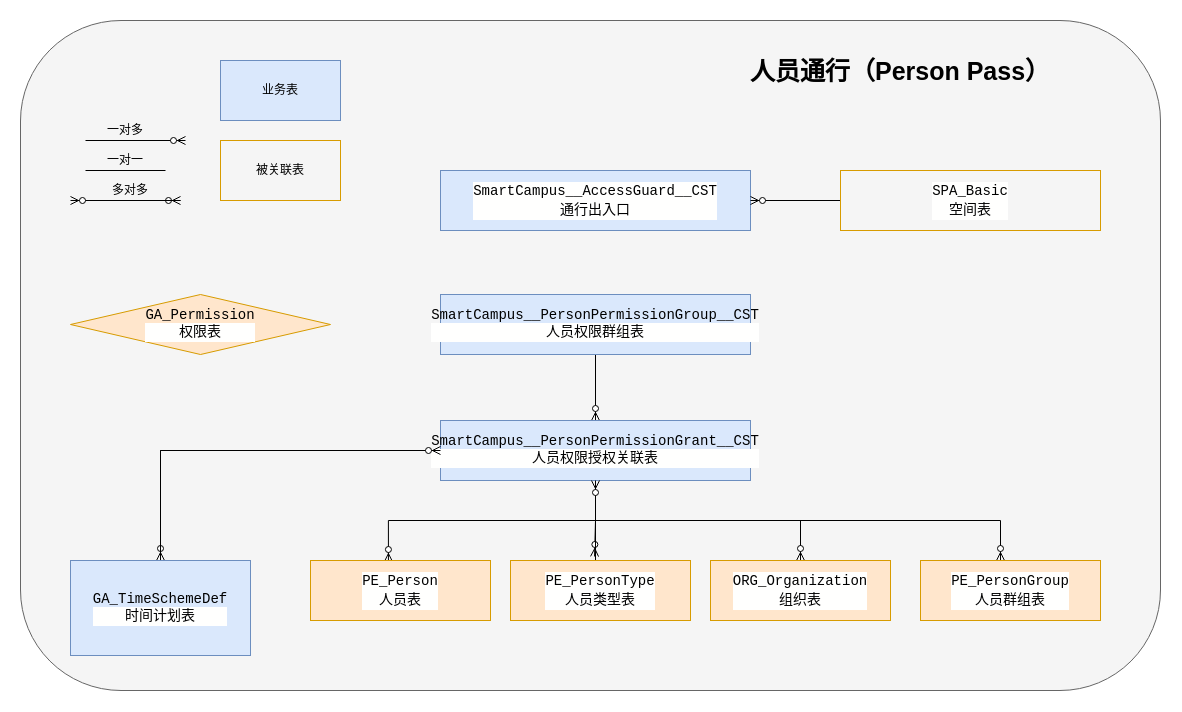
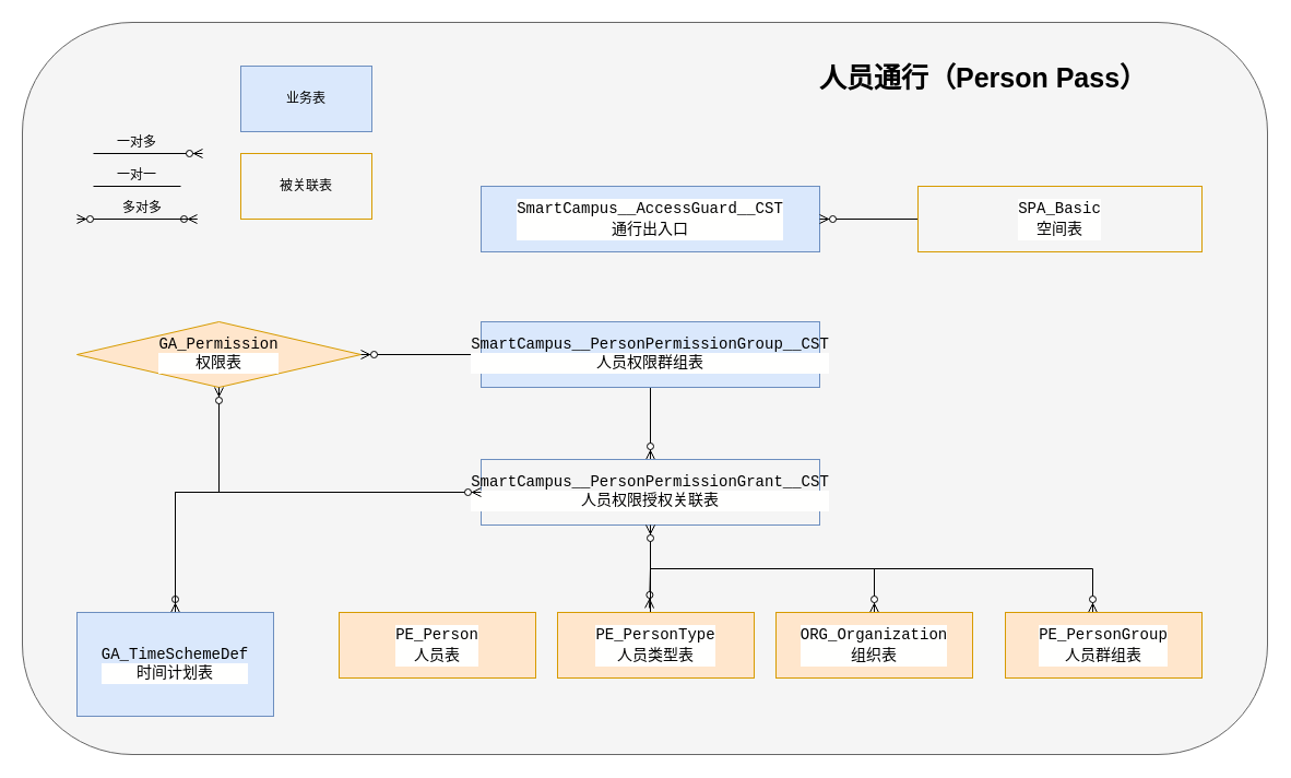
+ <mxCell id="14" style="edgeStyle=orthogonalEdgeStyle;rounded=0;orthogonalLoop=1;jettySize=auto;html=1;entryX=1;entryY=0.5;entryDx=0;entryDy=0;endArrow=ERzeroToMany;endFill=1;" edge="1" parent="1" source="16" target="13"><mxGeometry relative="1" as="geometry" /></mxCell>
- <mxCell id="22" value="&lt;font face=&quot;consolas, courier new, monospace&quot;&gt;&lt;span style=&quot;font-size: 14px&quot;&gt;SmartCampus__PersonPermissionGrant__CST&lt;/span&gt;&lt;/font&gt;&lt;div style=&quot;background-color: rgb(255 , 255 , 254) ; font-family: &amp;#34;consolas&amp;#34; , &amp;#34;courier new&amp;#34; , monospace ; font-size: 14px ; line-height: 19px&quot;&gt;人员权限授权关联表&lt;/div&gt;" style="rounded=0;whiteSpace=wrap;html=1;fillColor=#dae8fc;strokeColor=#6c8ebf;" vertex="1" parent="1"><mxGeometry x="440" y="420" width="310" height="60" as="geometry" /></mxCell>
+ <mxCell id="22" value="&lt;font face=&quot;consolas, courier new, monospace&quot;&gt;&lt;span style=&quot;font-size: 14px&quot;&gt;SmartCampus__PersonPermissionGrant__CST&lt;/span&gt;&lt;/font&gt;&lt;div style=&quot;background-color: rgb(255 , 255 , 254) ; font-family: &amp;#34;consolas&amp;#34; , &amp;#34;courier new&amp;#34; , monospace ; font-size: 14px ; line-height: 19px&quot;&gt;人员权限授权关联表&lt;/div&gt;" style="rounded=0;whiteSpace=wrap;html=1;fillColor=#f5f5f5;strokeColor=#6c8ebf;" vertex="1" parent="1"><mxGeometry x="440" y="420" width="310" height="60" as="geometry" /></mxCell>
- <mxCell id="18" style="edgeStyle=orthogonalEdgeStyle;rounded=0;orthogonalLoop=1;jettySize=auto;html=1;entryX=0.433;entryY=0.017;entryDx=0;entryDy=0;entryPerimeter=0;endArrow=ERzeroToMany;endFill=1;" edge="1" parent="1" source="22" target="25"><mxGeometry relative="1" as="geometry" /></mxCell>
+ <mxCell id="18" style="edgeStyle=orthogonalEdgeStyle;rounded=0;orthogonalLoop=1;jettySize=auto;html=1;endArrow=ERzeroToMany;endFill=1;" edge="1" parent="1" source="22" target="13"><mxGeometry relative="1" as="geometry" /></mxCell>
